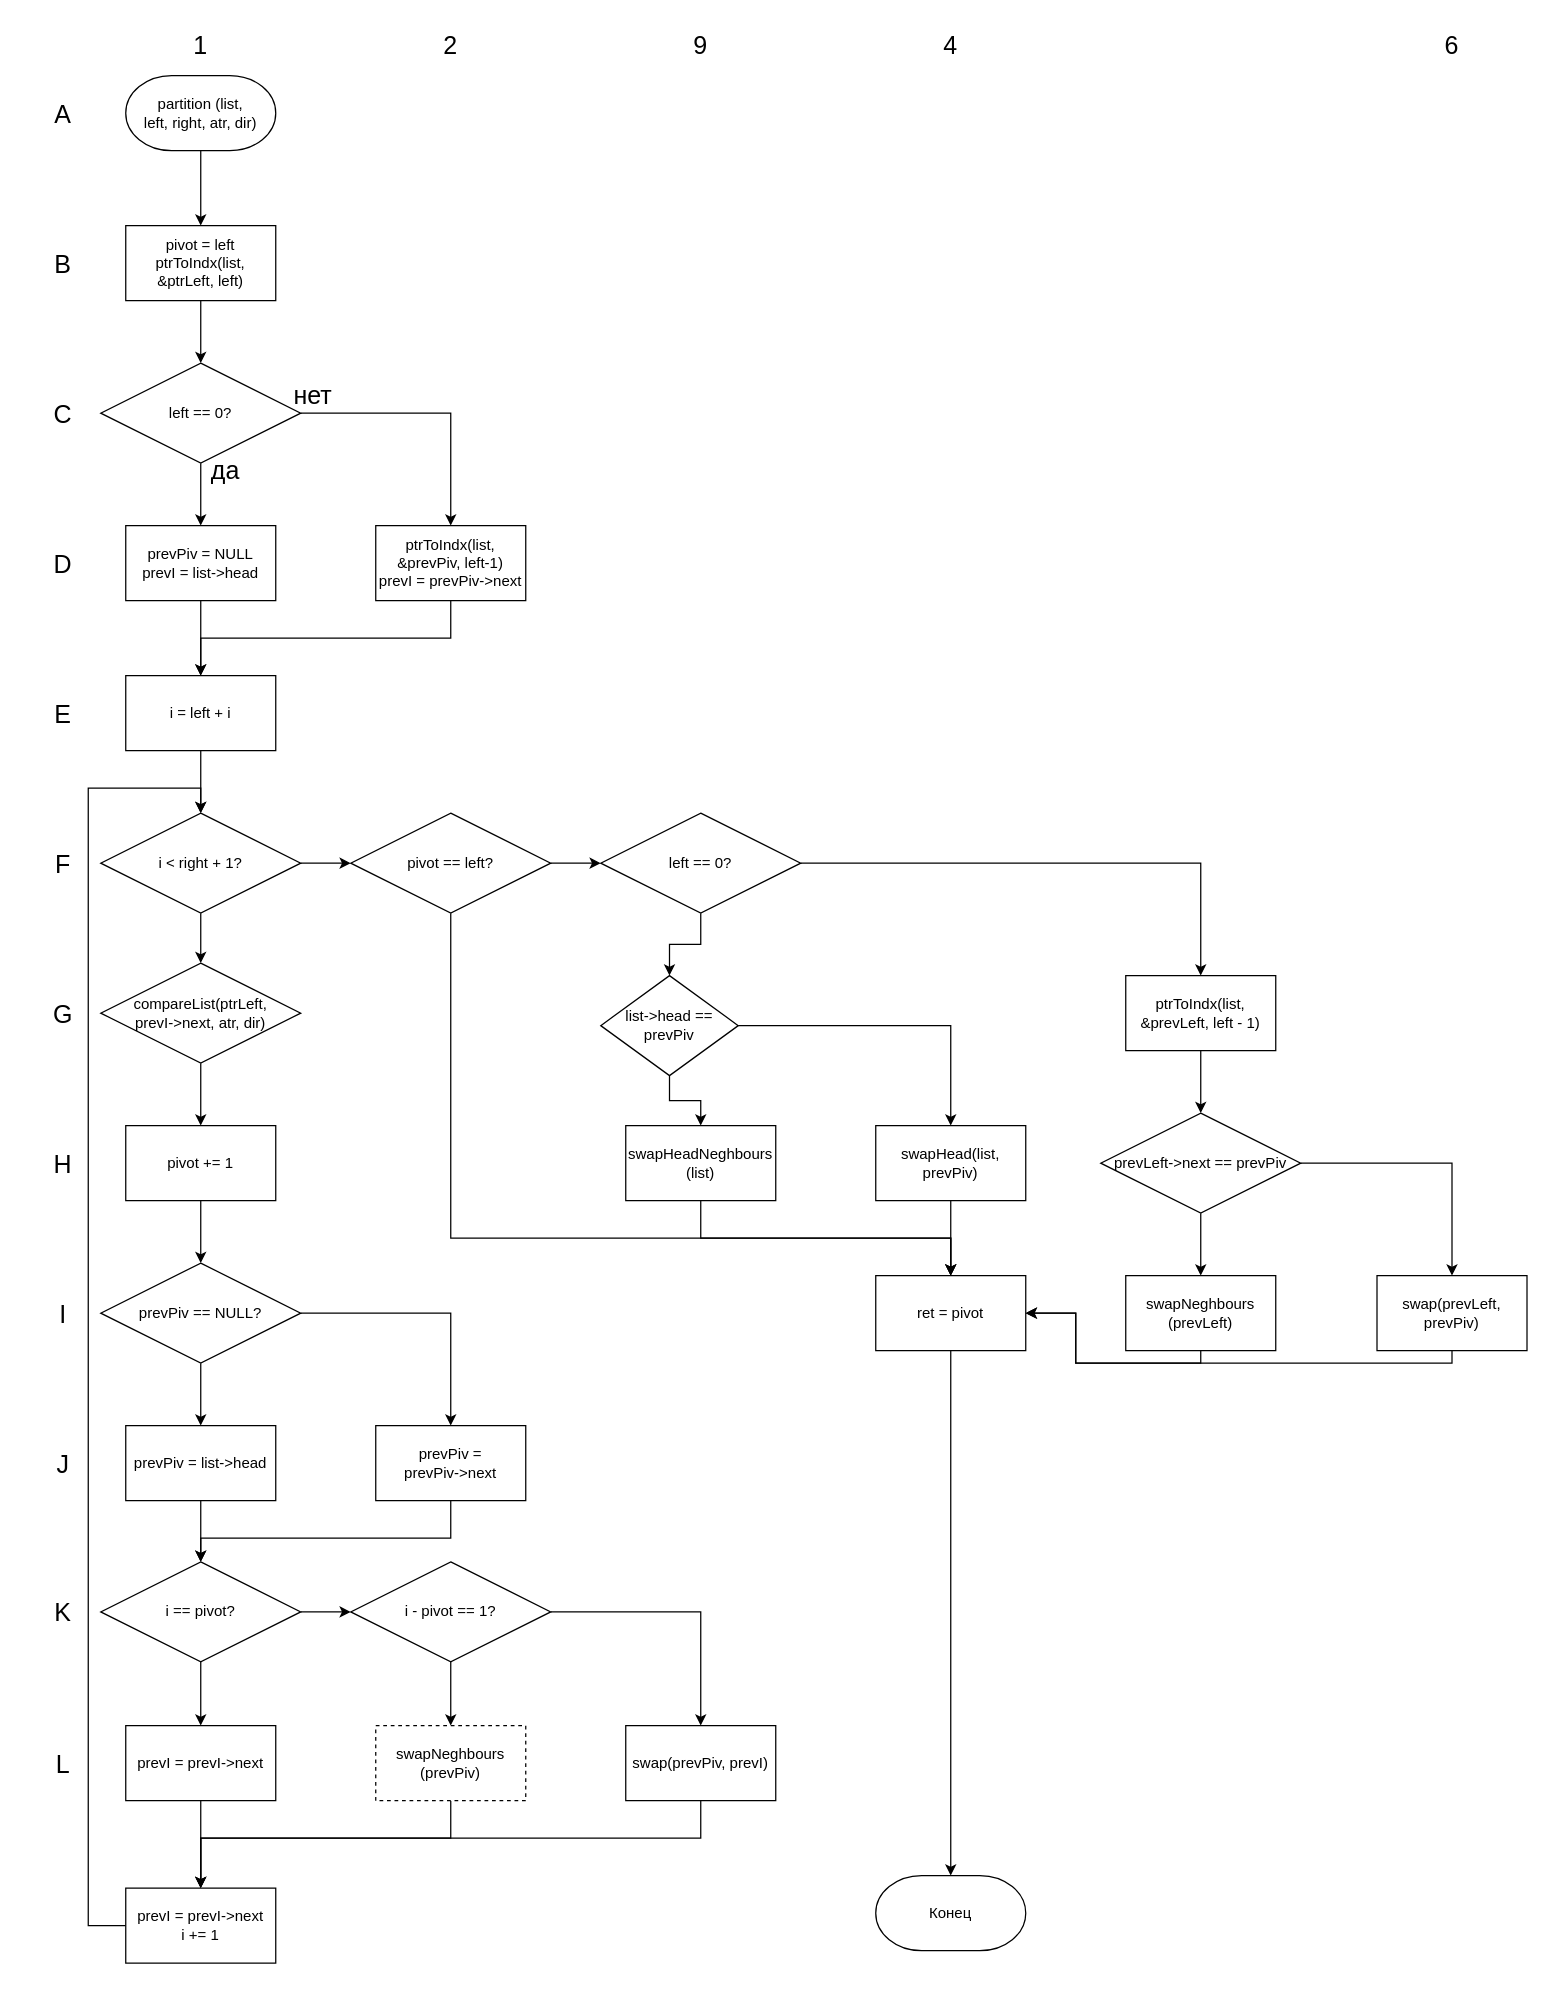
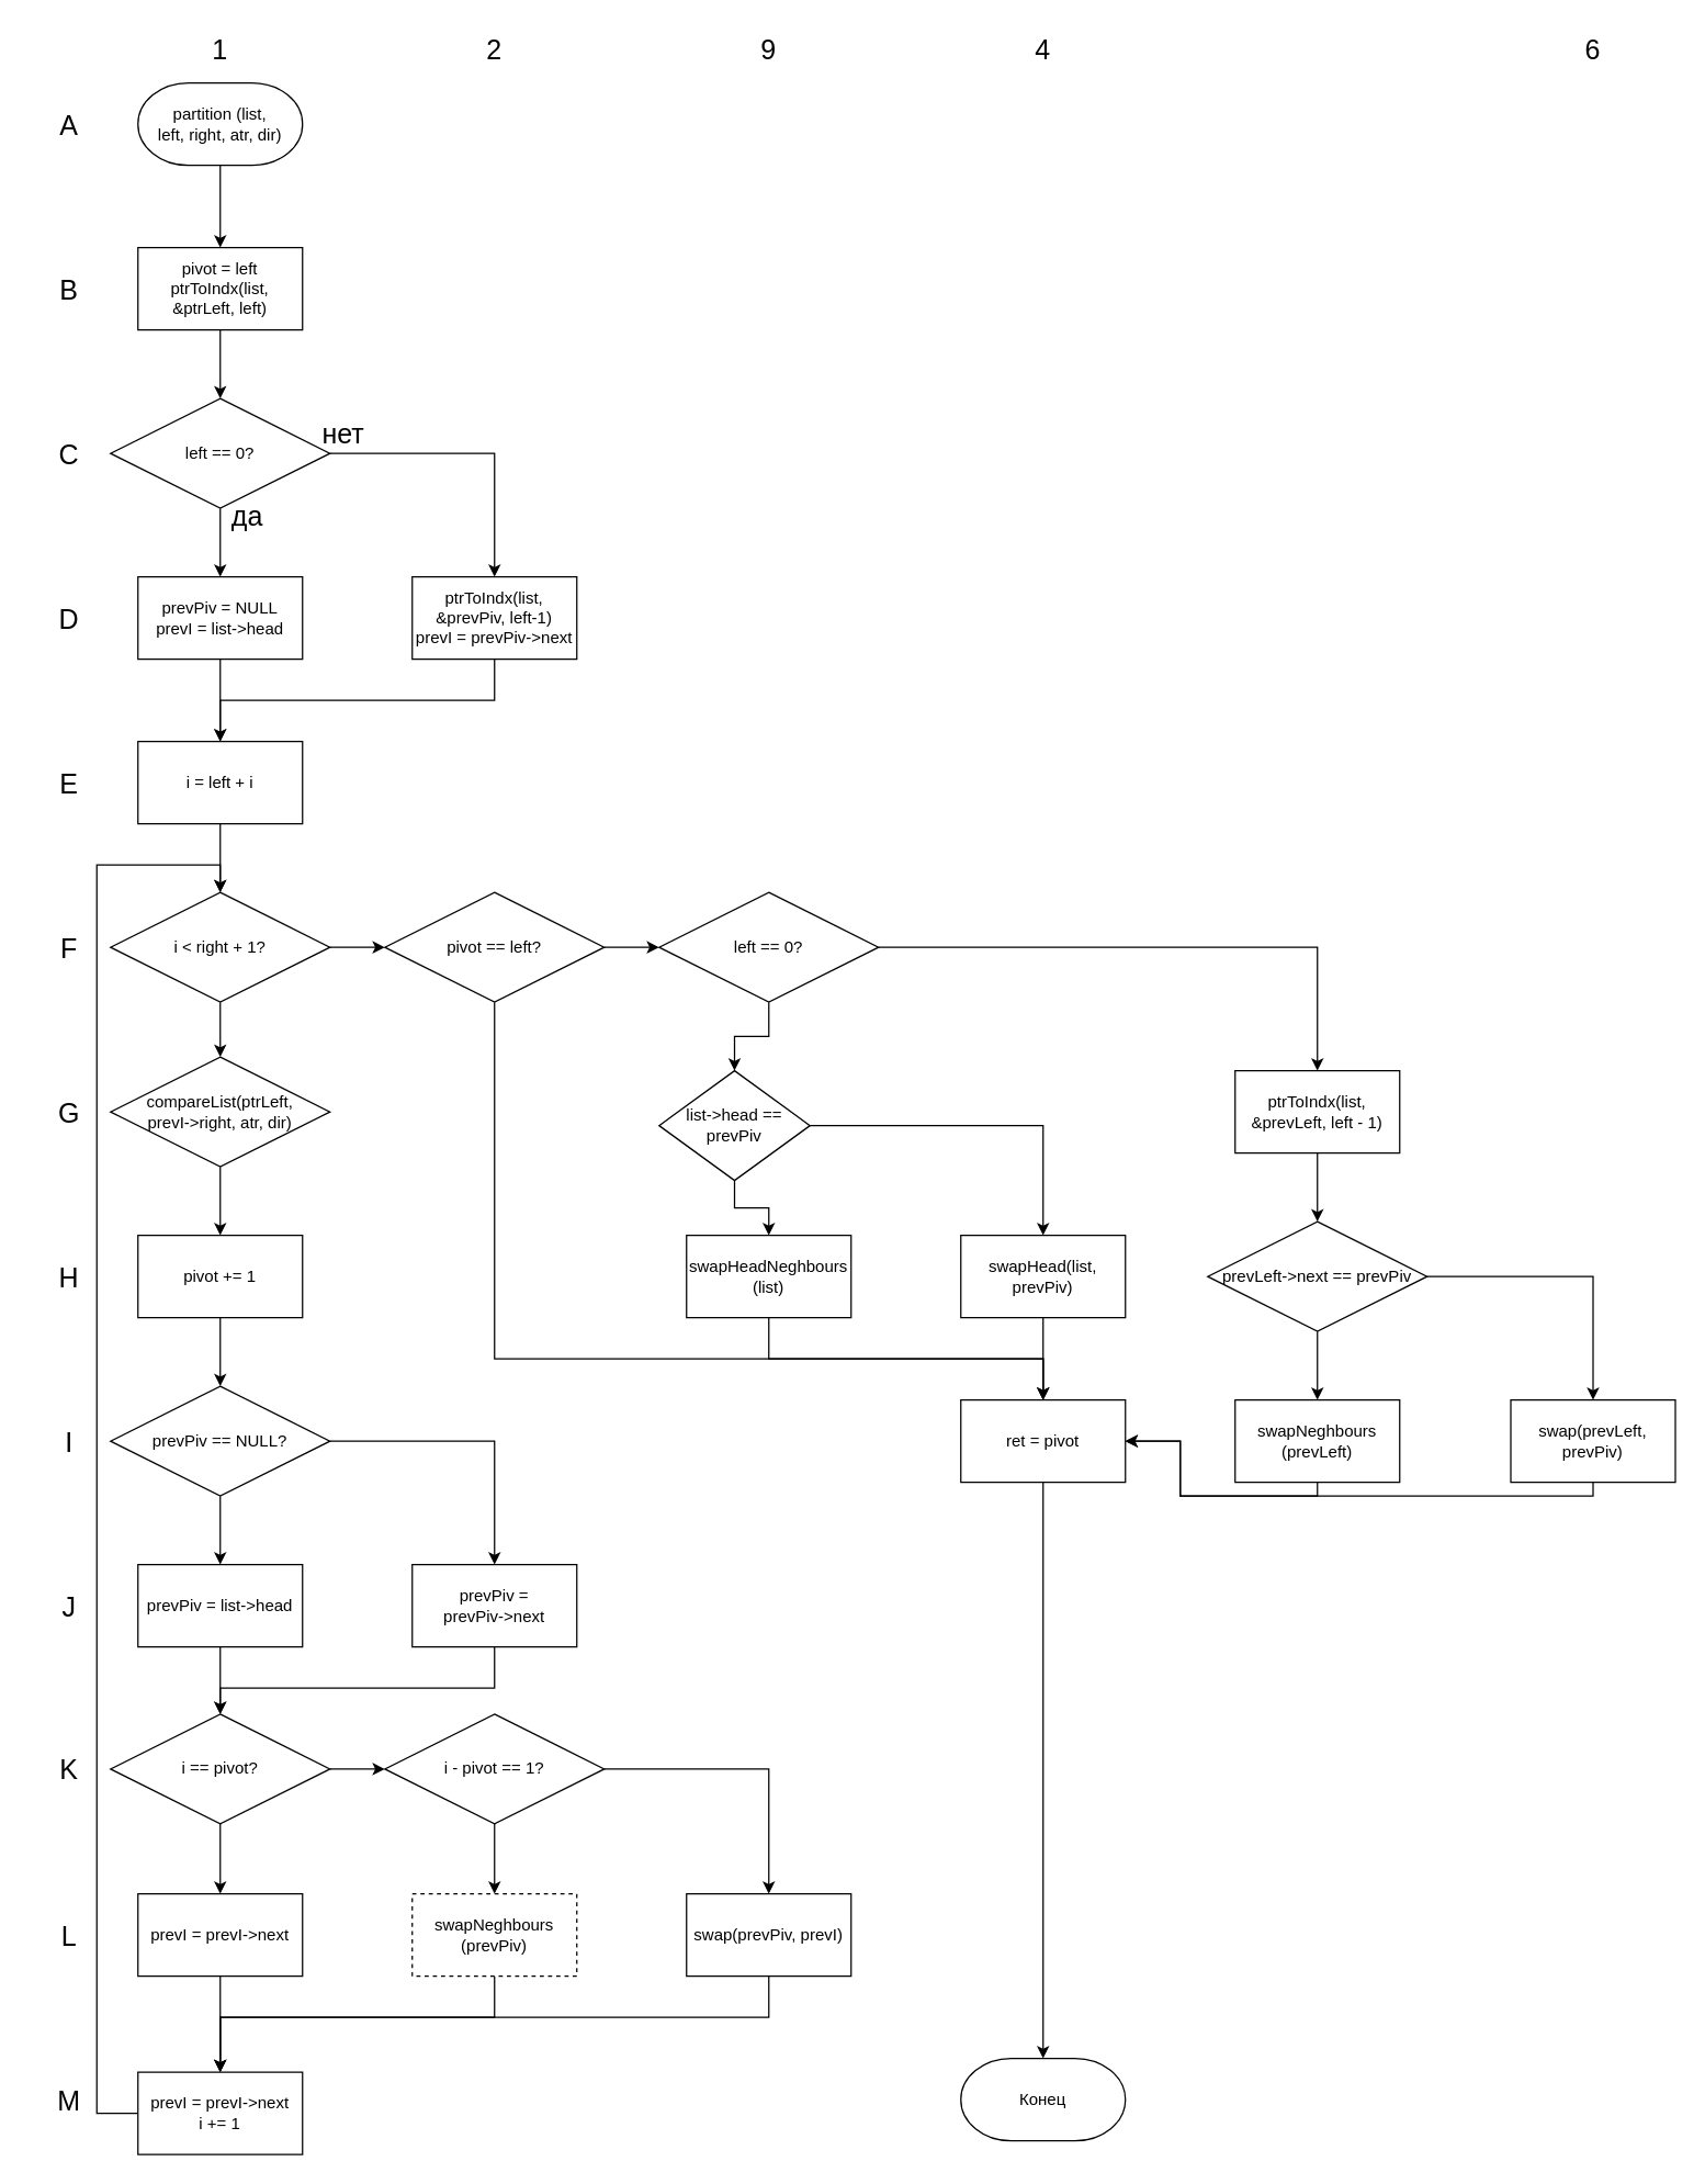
- <mxCell id="32" value="compareList(ptrLeft,&lt;br&gt;prevI-&amp;gt;next, atr, dir)" style="rhombus;whiteSpace=wrap;html=1;" vertex="1" parent="1"><mxGeometry x="80" y="770" width="160" height="80" as="geometry" /></mxCell>
+ <mxCell id="32" value="compareList(ptrLeft,&lt;br&gt;prevI-&amp;gt;right, atr, dir)" style="rhombus;whiteSpace=wrap;html=1;" vertex="1" parent="1"><mxGeometry x="80" y="770" width="160" height="80" as="geometry" /></mxCell>
+ <mxCell id="85" value="&lt;span style=&quot;font-size: 20px;&quot;&gt;M&lt;/span&gt;" style="text;html=1;align=center;verticalAlign=middle;whiteSpace=wrap;rounded=0;" vertex="1" parent="1"><mxGeometry x="20" y="1515" width="60" height="30" as="geometry" /></mxCell>
